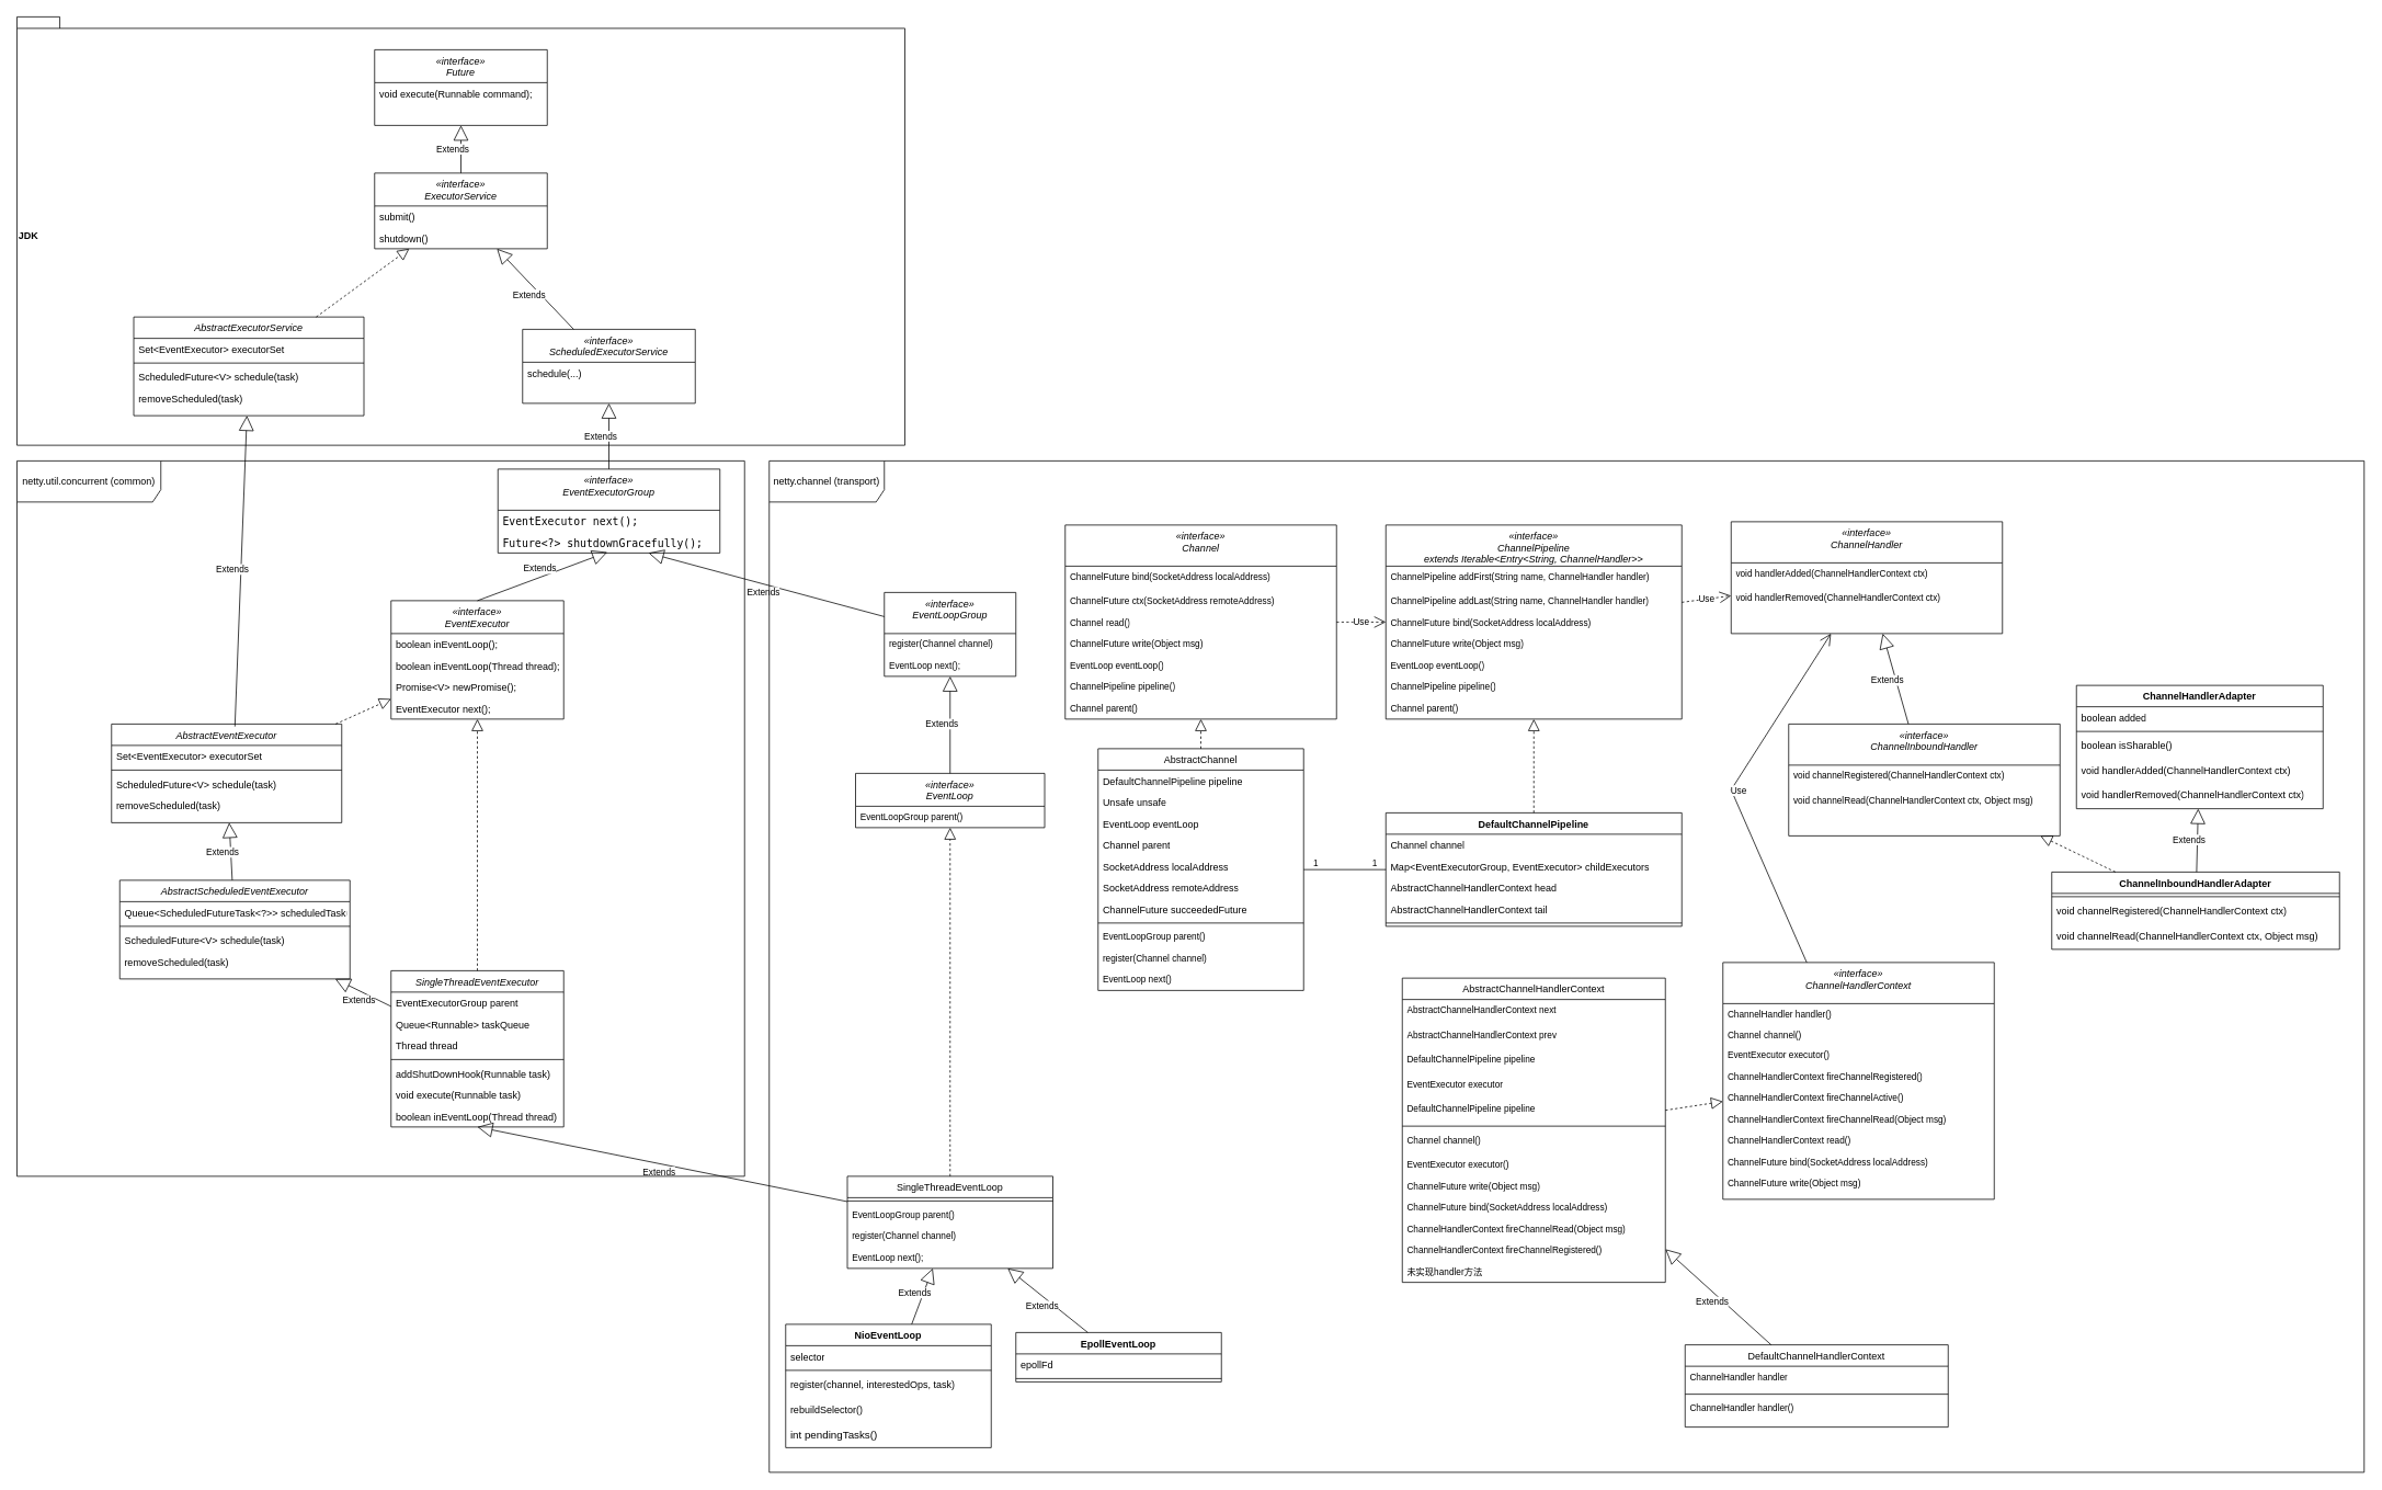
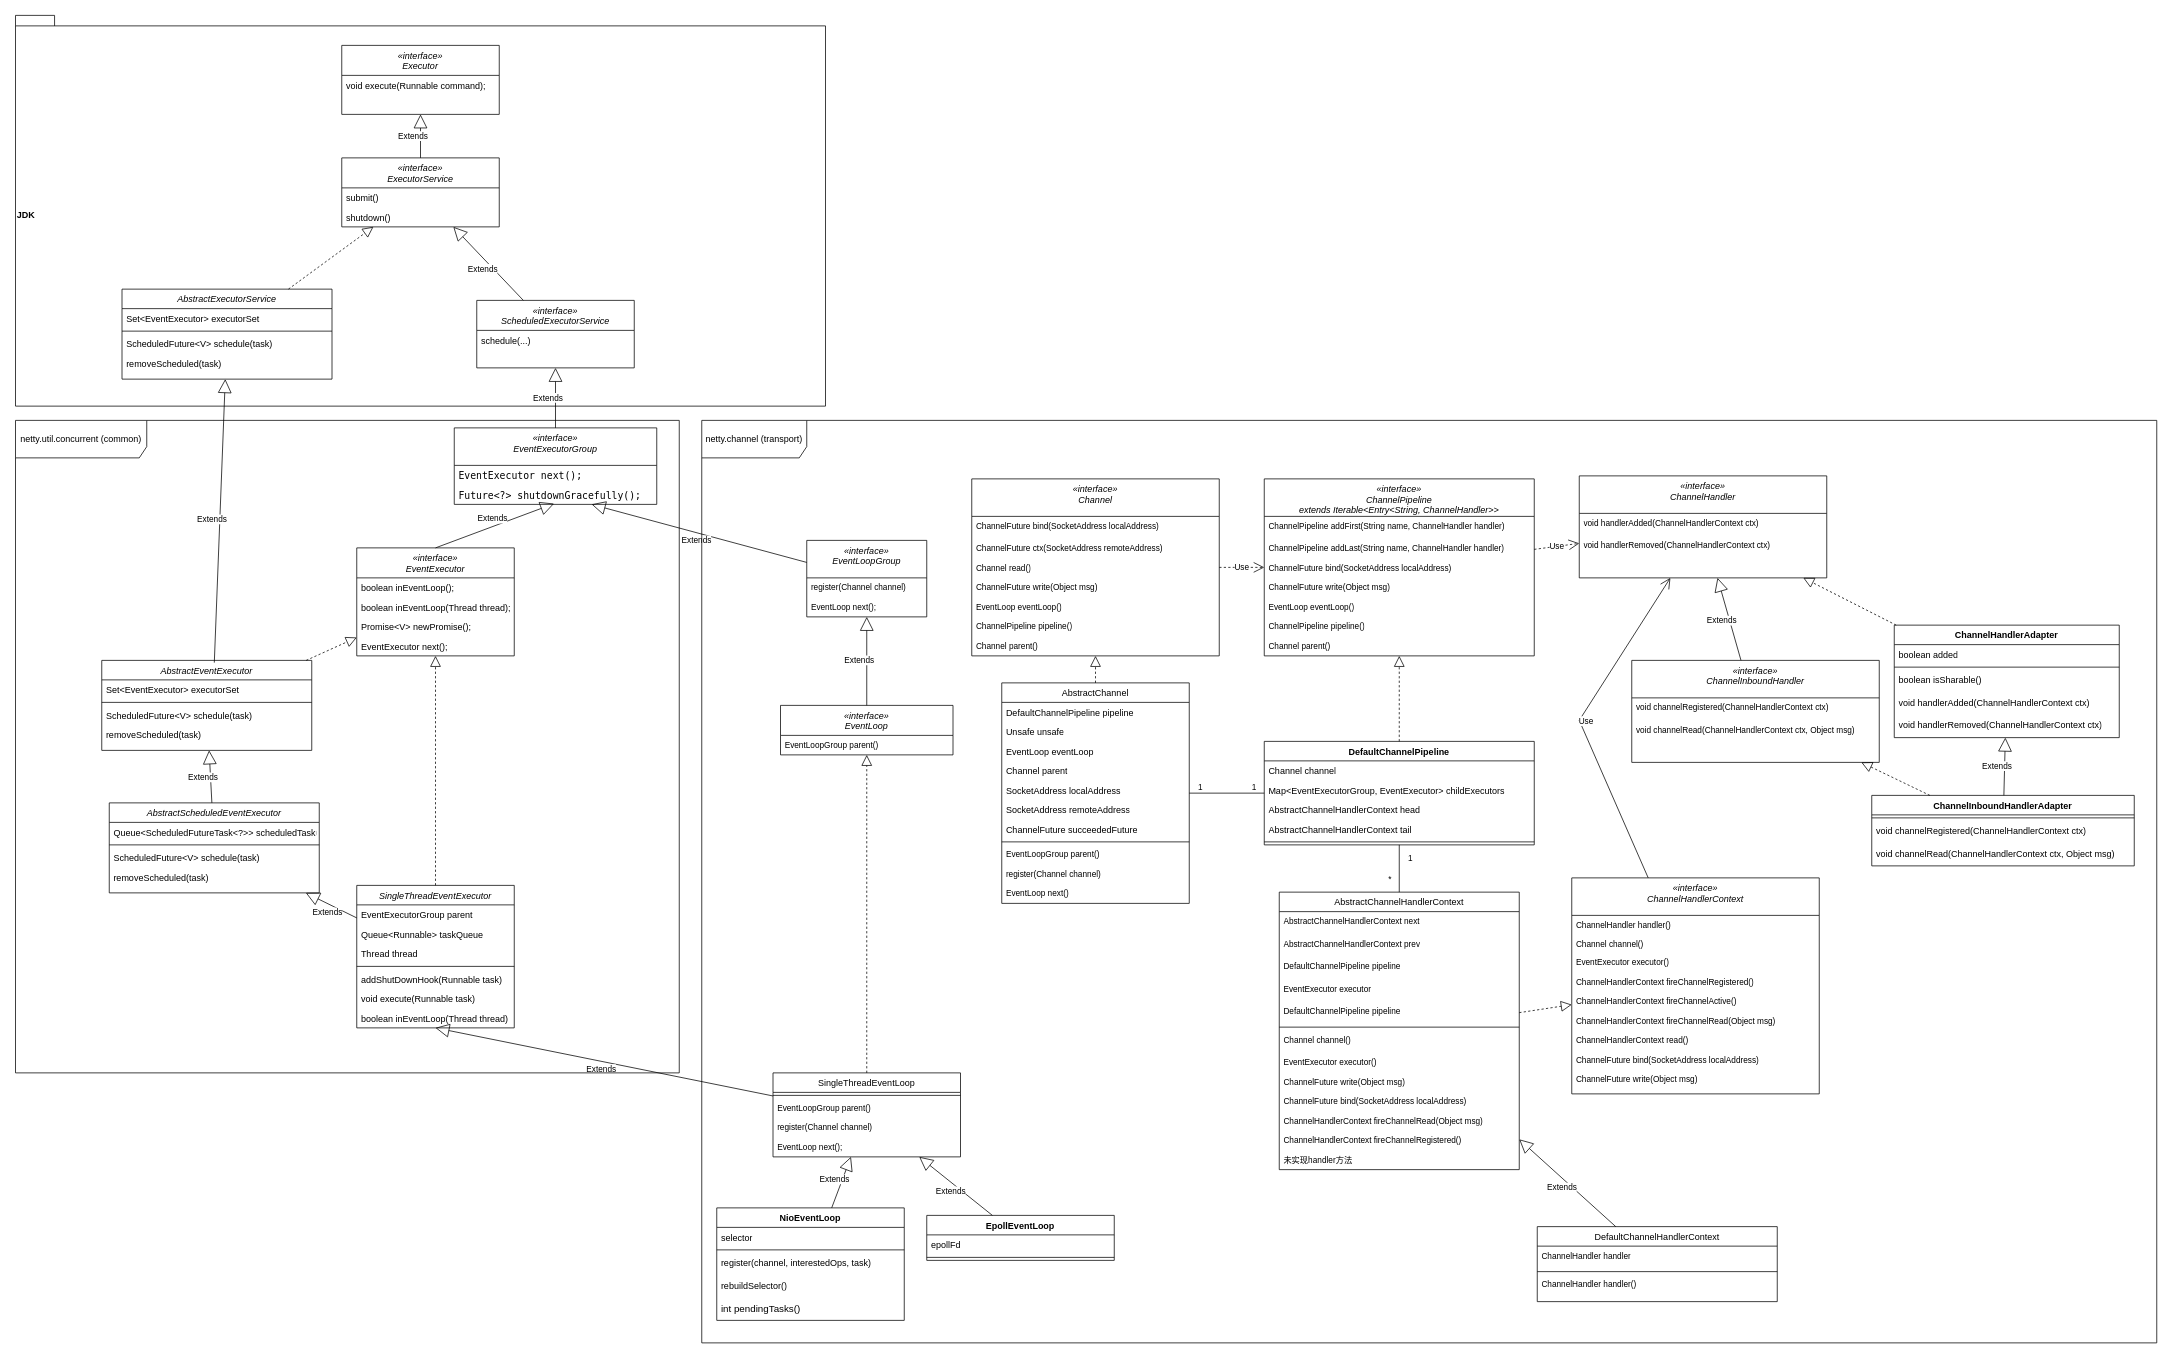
- <mxCell id="64" value="«interface»&#10;Future" style="swimlane;fontStyle=2;align=center;verticalAlign=top;childLayout=stackLayout;horizontal=1;startSize=40;horizontalStack=0;resizeParent=1;resizeLast=0;collapsible=1;marginBottom=0;rounded=0;shadow=0;strokeWidth=1;" parent="1" vertex="1"><mxGeometry x="455" y="60" width="210" height="92" as="geometry"><mxRectangle x="230" y="140" width="160" height="26" as="alternateBounds" /></mxGeometry></mxCell>
+ <mxCell id="64" value="«interface»&#10;Executor" style="swimlane;fontStyle=2;align=center;verticalAlign=top;childLayout=stackLayout;horizontal=1;startSize=40;horizontalStack=0;resizeParent=1;resizeLast=0;collapsible=1;marginBottom=0;rounded=0;shadow=0;strokeWidth=1;" parent="1" vertex="1"><mxGeometry x="455" y="60" width="210" height="92" as="geometry"><mxRectangle x="230" y="140" width="160" height="26" as="alternateBounds" /></mxGeometry></mxCell>
+ <mxCell id="154" value="" style="endArrow=block;dashed=1;endFill=0;endSize=12;html=1;rounded=0;" edge="1" parent="1" source="148" target="115"><mxGeometry width="160" relative="1" as="geometry"><mxPoint x="1470" y="1000" as="sourcePoint" /><mxPoint x="1470" y="884" as="targetPoint" /></mxGeometry></mxCell>
+ <mxCell id="169" value="" style="endArrow=none;html=1;edgeStyle=orthogonalEdgeStyle;rounded=0;" edge="1" parent="1" source="108" target="129"><mxGeometry relative="1" as="geometry"><mxPoint x="1645" y="1300" as="sourcePoint" /><mxPoint x="1745" y="1300" as="targetPoint" /></mxGeometry></mxCell>
+ <mxCell id="170" value="1" style="edgeLabel;resizable=0;html=1;align=left;verticalAlign=bottom;" connectable="0" vertex="1" parent="169"><mxGeometry x="-1" relative="1" as="geometry"><mxPoint x="10" y="26" as="offset" /></mxGeometry></mxCell>
+ <mxCell id="171" value="*" style="edgeLabel;resizable=0;html=1;align=right;verticalAlign=bottom;" connectable="0" vertex="1" parent="169"><mxGeometry x="1" relative="1" as="geometry"><mxPoint x="-10" y="-9" as="offset" /></mxGeometry></mxCell>
